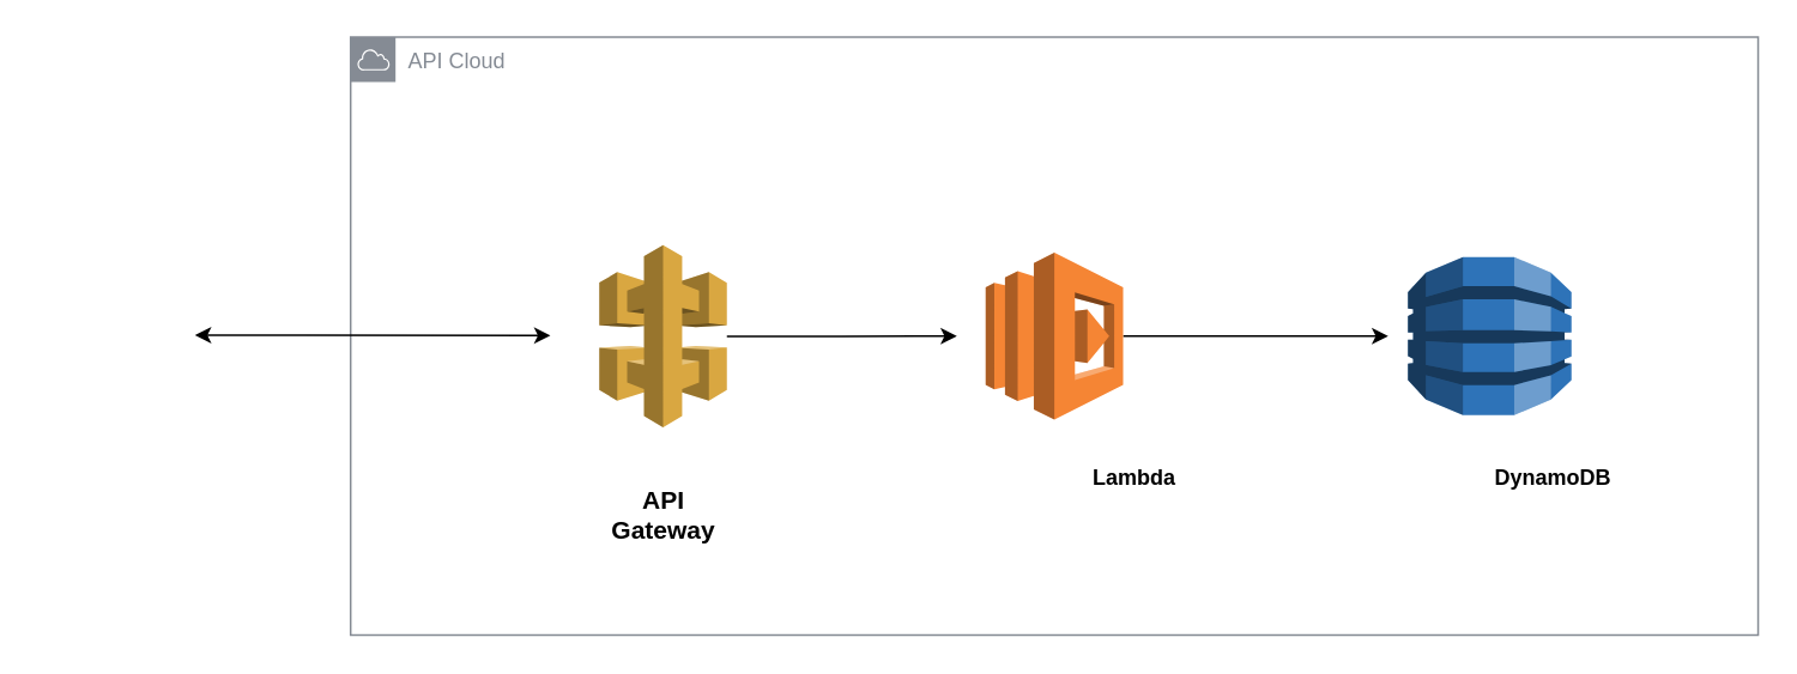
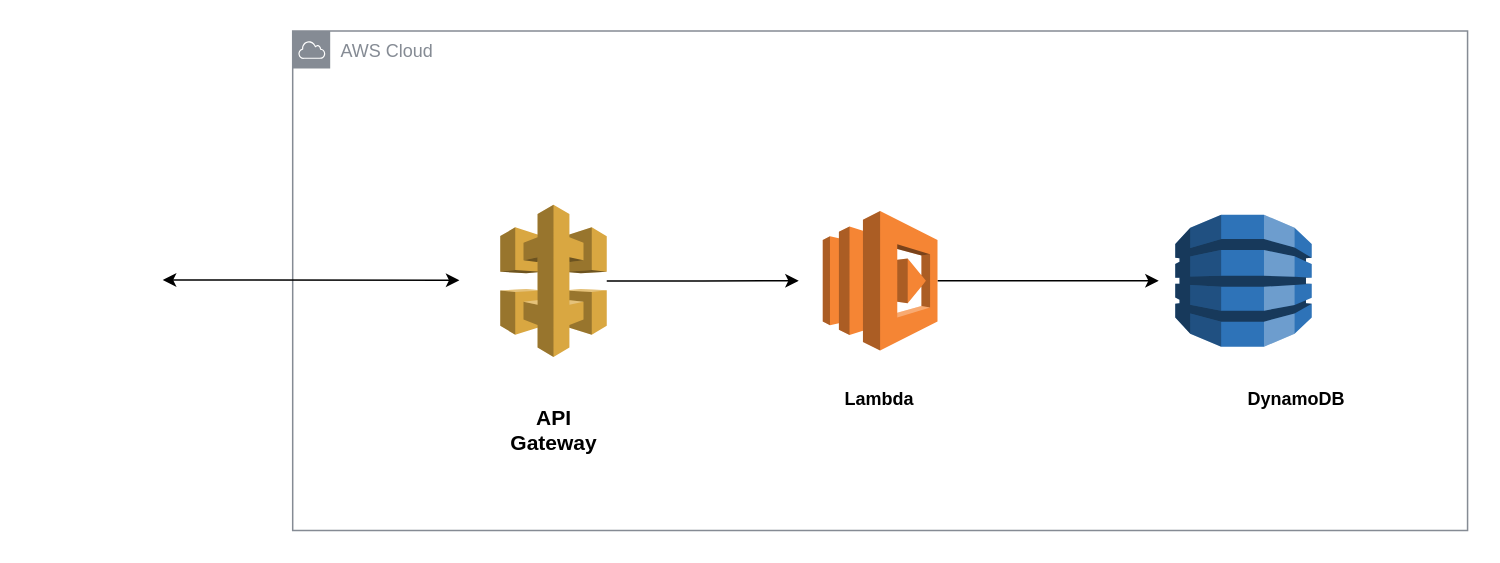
- <mxCell id="7" value="API Cloud" style="sketch=0;outlineConnect=0;gradientColor=none;html=1;whiteSpace=wrap;fontSize=12;fontStyle=0;shape=mxgraph.aws4.group;grIcon=mxgraph.aws4.group_aws_cloud;strokeColor=#858B94;fillColor=none;verticalAlign=top;align=left;spacingLeft=30;fontColor=#858B94;dashed=0;" parent="1" vertex="1"><mxGeometry x="194.63" y="20" width="783.25" height="333" as="geometry" /></mxCell>
+ <mxCell id="7" value="AWS Cloud" style="sketch=0;outlineConnect=0;gradientColor=none;html=1;whiteSpace=wrap;fontSize=12;fontStyle=0;shape=mxgraph.aws4.group;grIcon=mxgraph.aws4.group_aws_cloud;strokeColor=#858B94;fillColor=none;verticalAlign=top;align=left;spacingLeft=30;fontColor=#858B94;dashed=0;" parent="1" vertex="1"><mxGeometry x="194.63" y="20" width="783.25" height="333" as="geometry" /></mxCell>
- <mxCell id="11" value="&lt;b&gt;Lambda&lt;/b&gt;" style="text;strokeColor=none;align=center;fillColor=none;html=1;verticalAlign=middle;whiteSpace=wrap;rounded=0;" parent="1" vertex="1"><mxGeometry x="601.25" y="251" width="60" height="30" as="geometry" /></mxCell>
+ <mxCell id="11" value="&lt;b&gt;Lambda&lt;/b&gt;" style="text;strokeColor=none;align=center;fillColor=none;html=1;verticalAlign=middle;whiteSpace=wrap;rounded=0;" parent="1" vertex="1"><mxGeometry x="556.25" y="251" width="60" height="30" as="geometry" /></mxCell>
